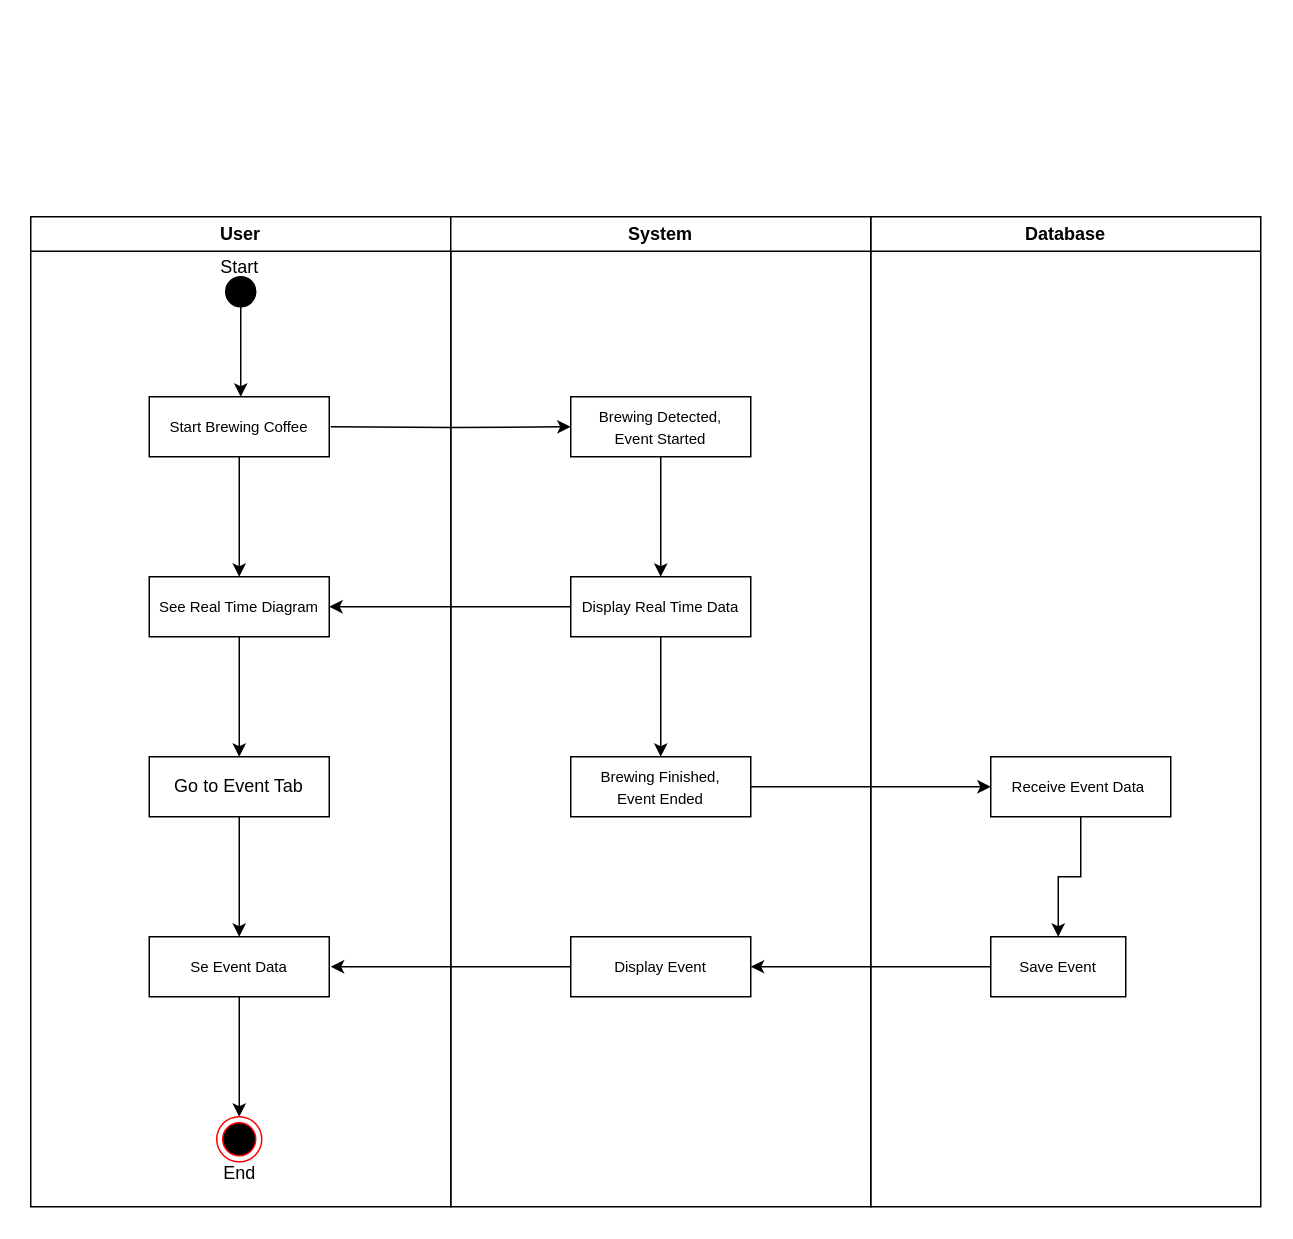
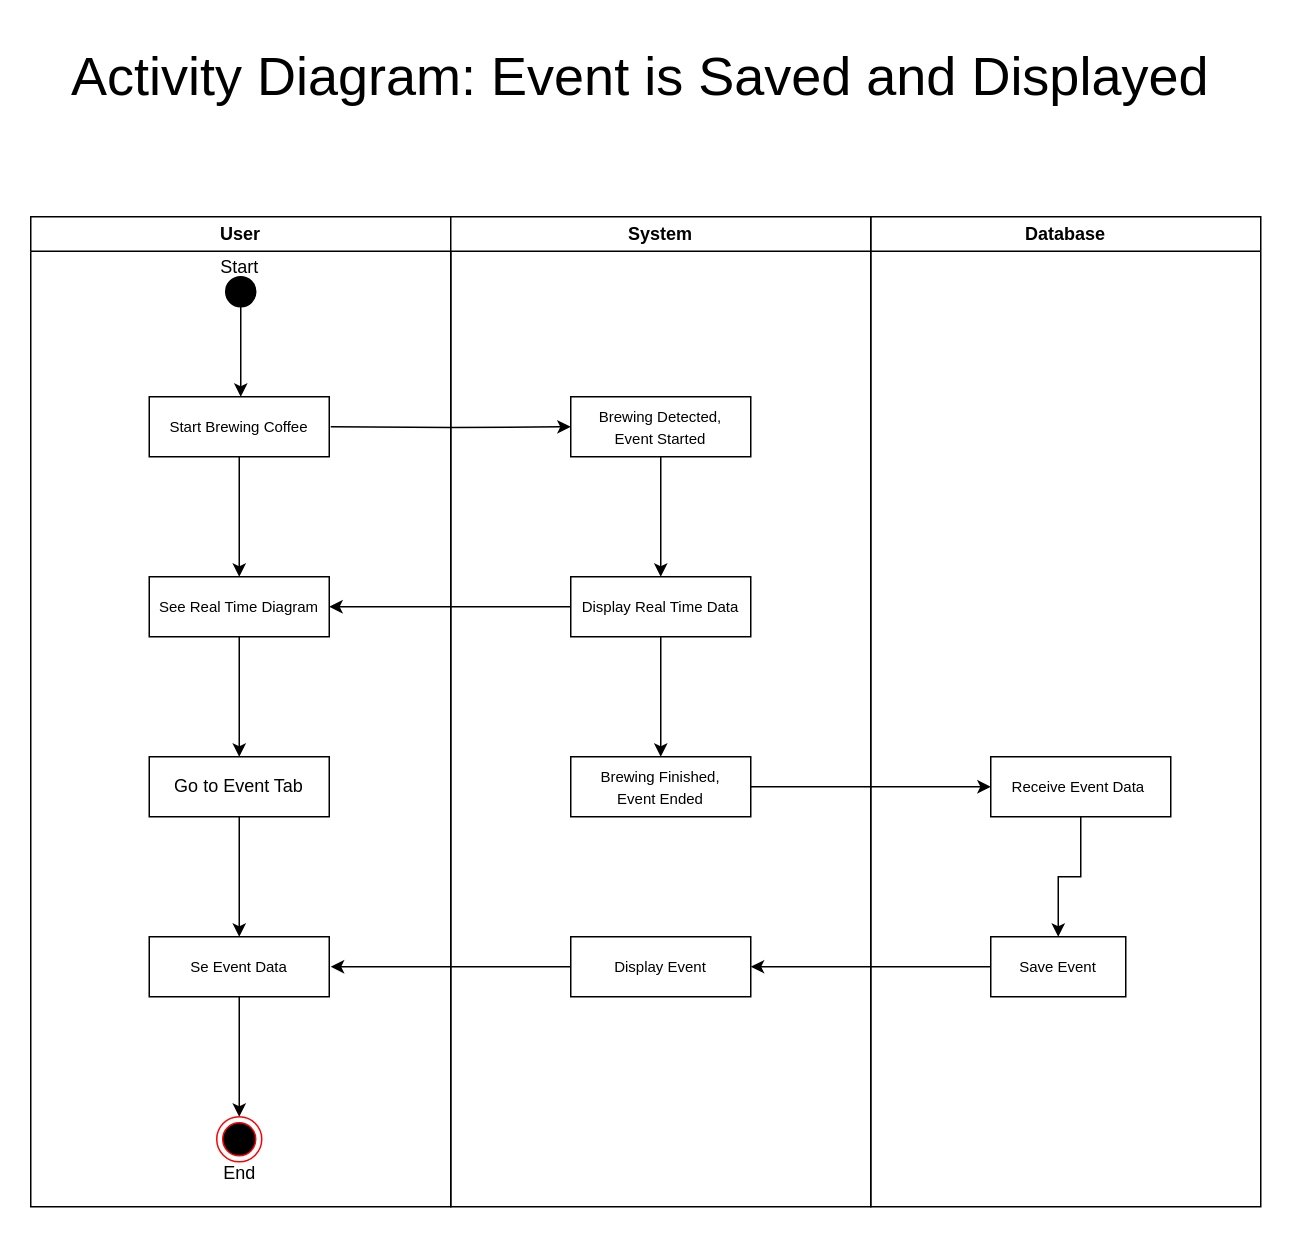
+ <mxCell id="32" value="&lt;font style=&quot;font-size: 36px;&quot;&gt;Activity Diagram: Event is Saved and Displayed&lt;/font&gt;" style="text;html=1;align=center;verticalAlign=middle;resizable=0;points=[];autosize=1;strokeColor=none;fillColor=none;" vertex="1" parent="1"><mxGeometry x="36" y="20" width="780" height="60" as="geometry" /></mxCell>
